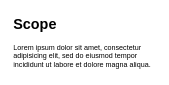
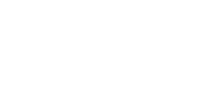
- <mxCell id="2" value="&lt;h1 style=&quot;margin-top: 0px;&quot;&gt;Scope&lt;/h1&gt;&lt;p&gt;Lorem ipsum dolor sit amet, consectetur adipisicing elit, sed do eiusmod tempor incididunt ut labore et dolore magna aliqua.&lt;/p&gt;" style="text;html=1;whiteSpace=wrap;overflow=hidden;rounded=0;" parent="1" vertex="1"><mxGeometry x="20" y="20" width="240" height="100" as="geometry" /></mxCell>
